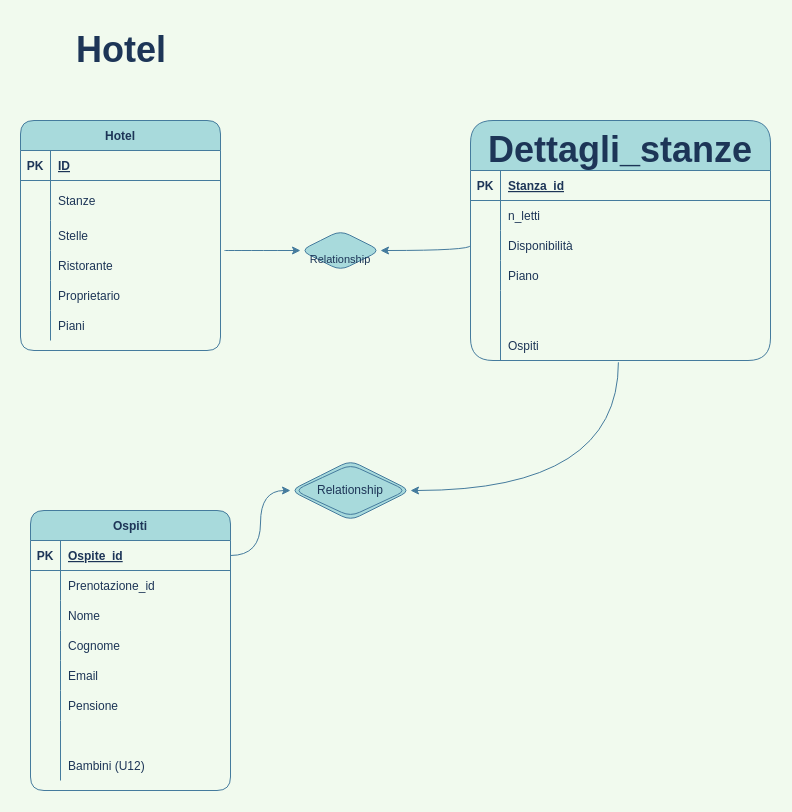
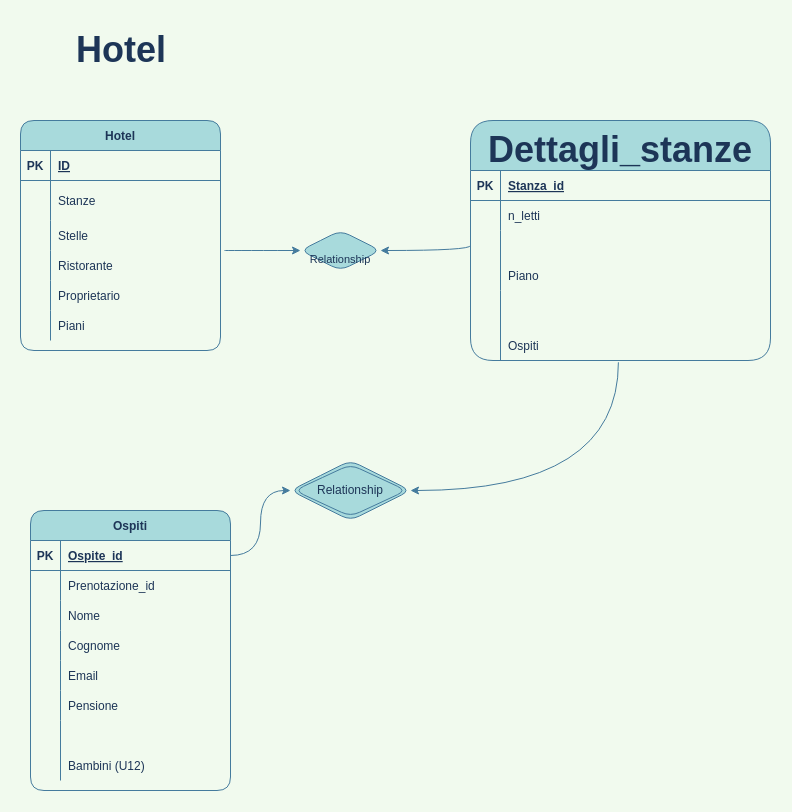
- <mxCell id="31" value="Disponibilità" style="shape=partialRectangle;connectable=0;fillColor=none;top=0;left=0;bottom=0;right=0;align=left;spacingLeft=6;overflow=hidden;strokeColor=#457B9D;fontColor=#1D3557;rounded=1;" parent="29" vertex="1"><mxGeometry x="30" width="270" height="30" as="geometry" /></mxCell>
